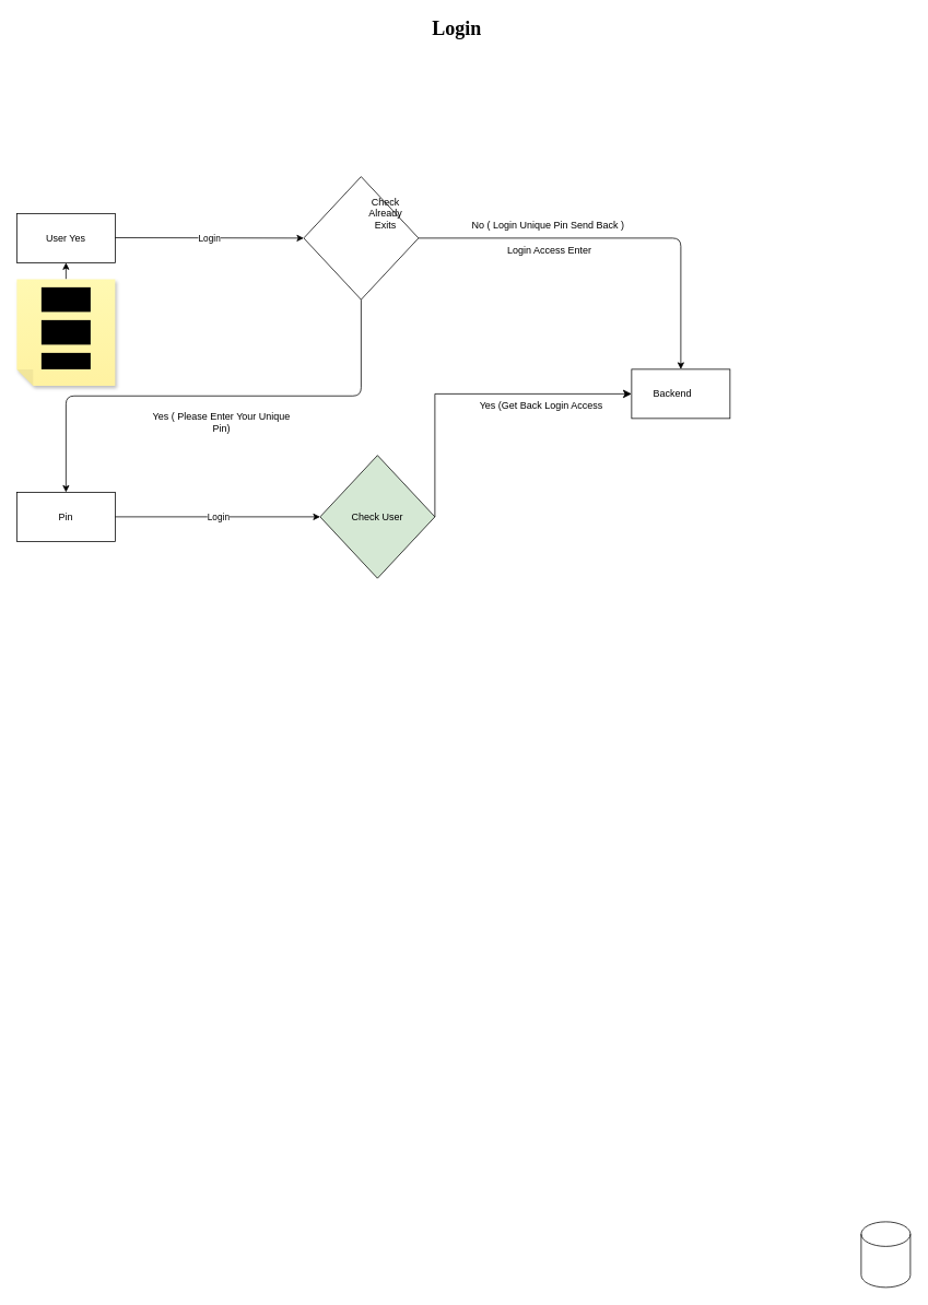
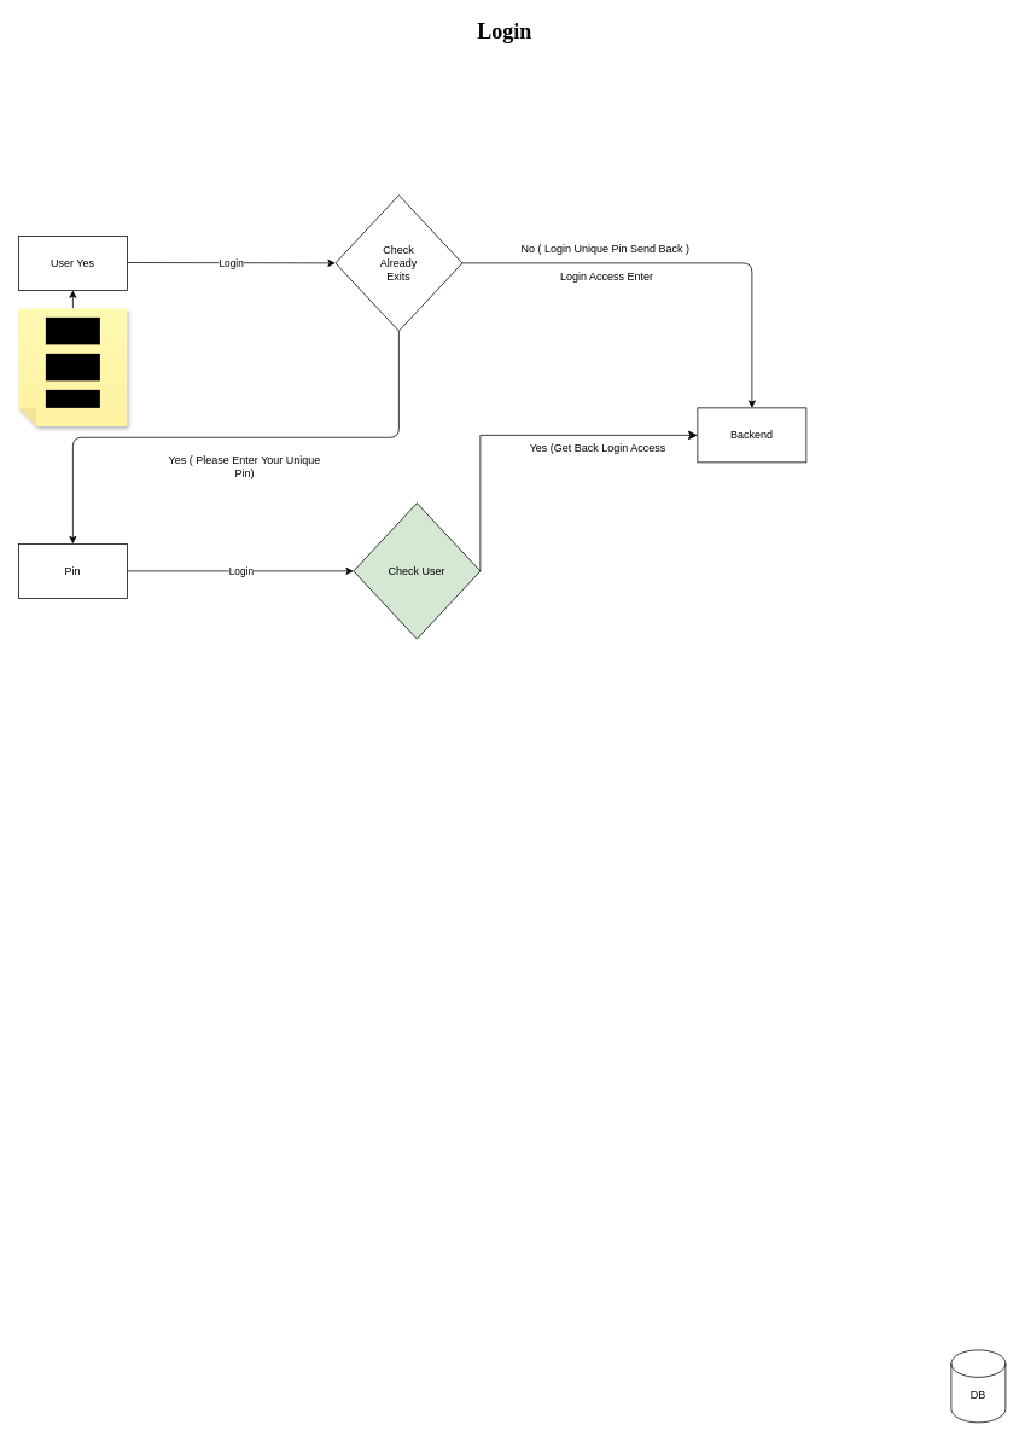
- <mxCell id="14" value="Check Already Exits" style="text;strokeColor=none;align=center;fillColor=none;html=1;verticalAlign=middle;whiteSpace=wrap;rounded=0;" vertex="1" parent="1"><mxGeometry x="440" y="245" width="60" height="30" as="geometry" /></mxCell>
+ <mxCell id="14" value="Check Already Exits" style="text;strokeColor=none;align=center;fillColor=none;html=1;verticalAlign=middle;whiteSpace=wrap;rounded=0;" vertex="1" parent="1"><mxGeometry x="410" y="275" width="60" height="30" as="geometry" /></mxCell>
- <mxCell id="19" value="Backend" style="text;strokeColor=none;align=center;fillColor=none;html=1;verticalAlign=middle;whiteSpace=wrap;rounded=0;" vertex="1" parent="1"><mxGeometry x="790" y="465" width="60" height="30" as="geometry" /></mxCell>
+ <mxCell id="19" value="Backend" style="text;strokeColor=none;align=center;fillColor=none;html=1;verticalAlign=middle;whiteSpace=wrap;rounded=0;" vertex="1" parent="1"><mxGeometry x="800" y="465" width="60" height="30" as="geometry" /></mxCell>
+ <mxCell id="8" value="DB" style="text;strokeColor=none;align=center;fillColor=none;html=1;verticalAlign=middle;whiteSpace=wrap;rounded=0;" parent="1" vertex="1"><mxGeometry x="1050" y="1520" width="60" height="40" as="geometry" /></mxCell>
